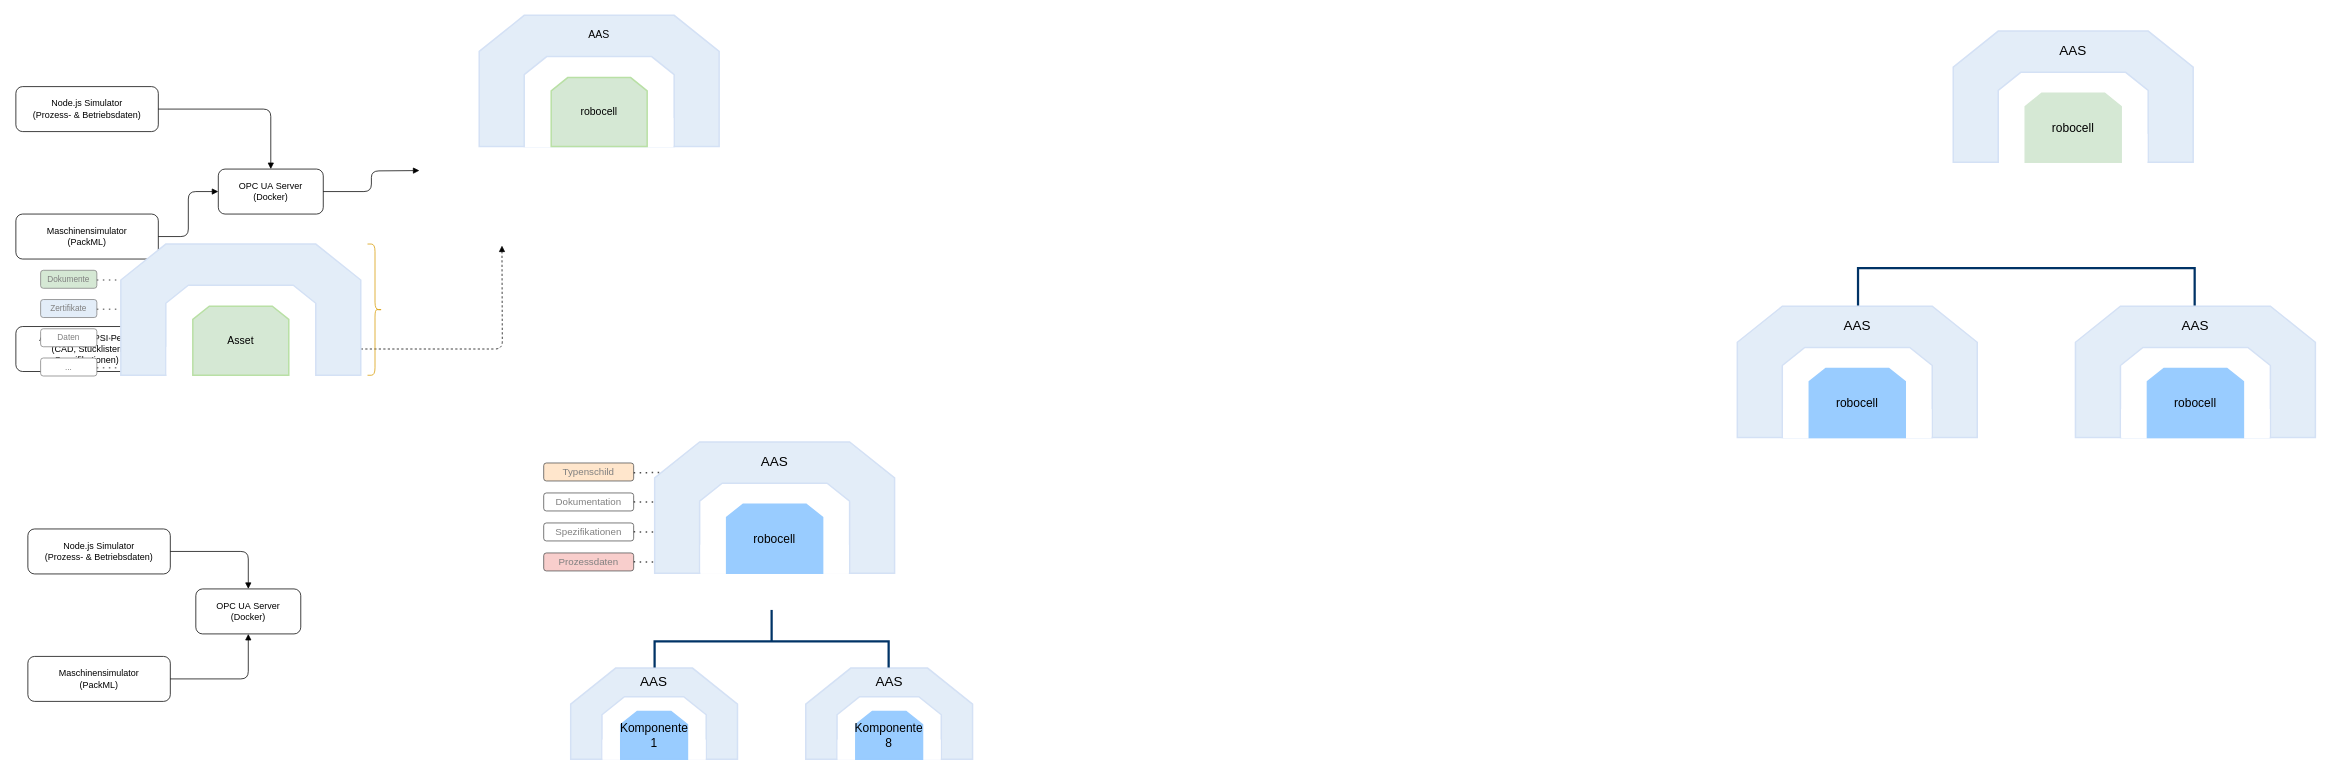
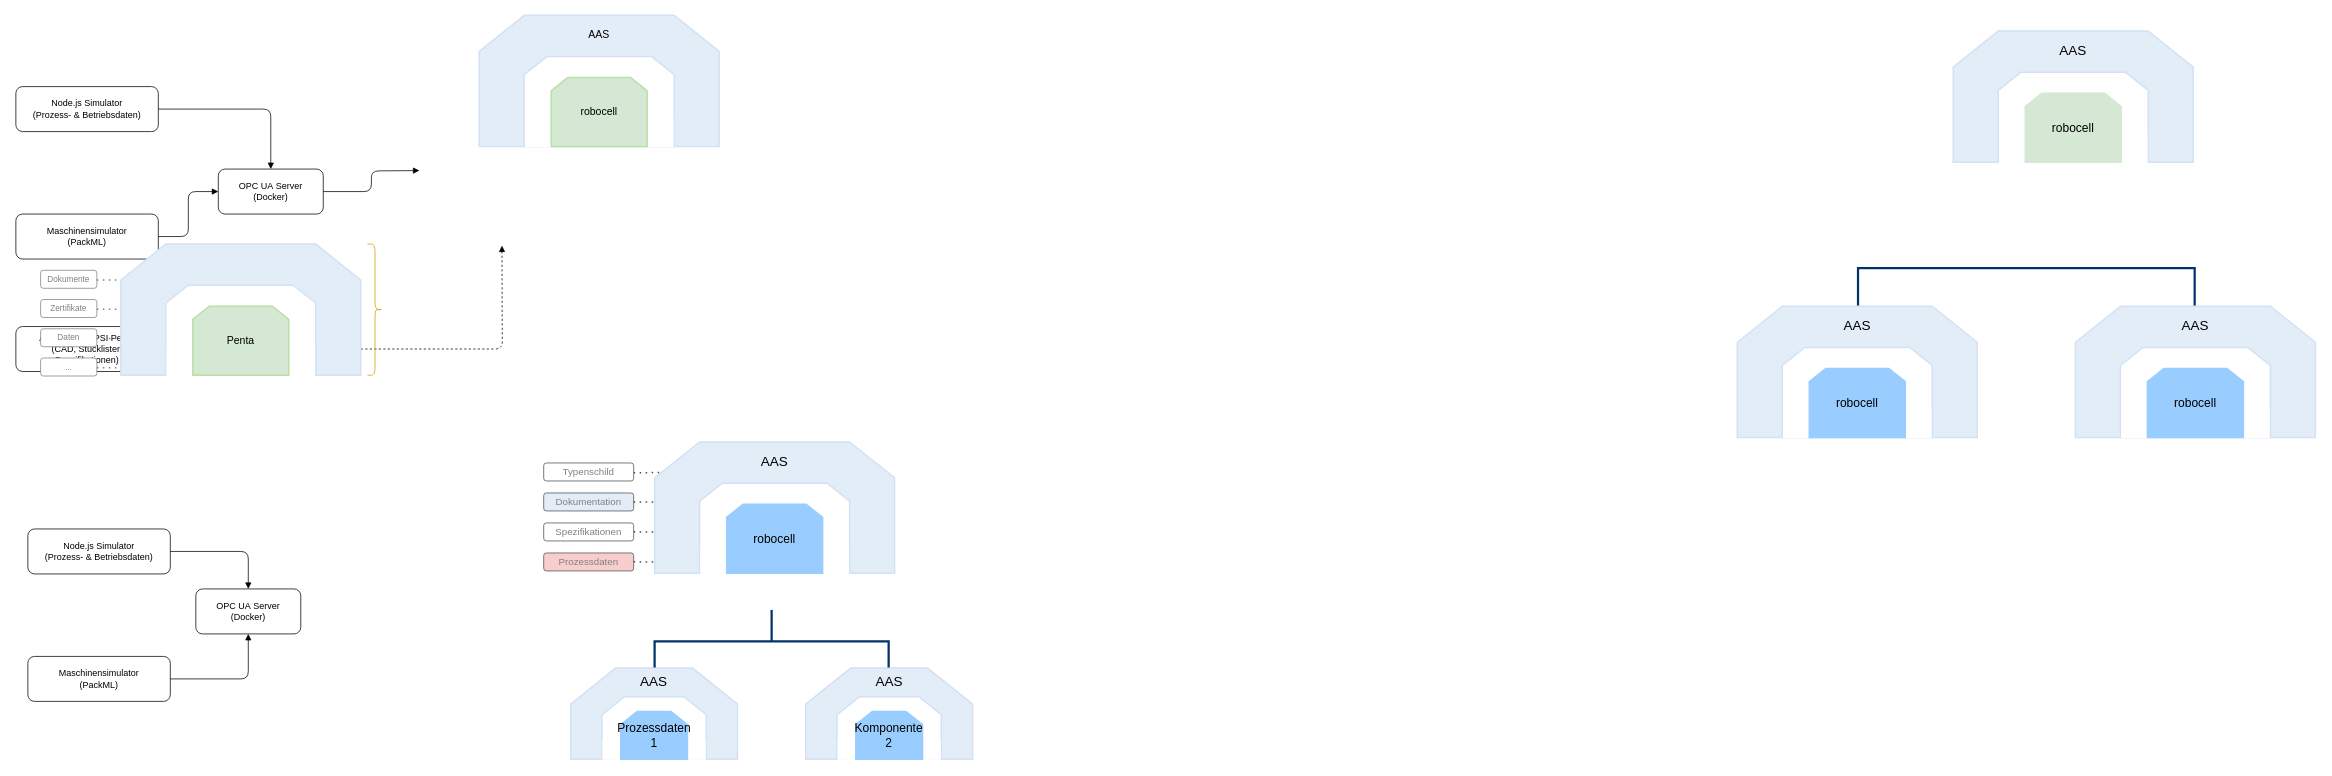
- <mxCell id="52" value="&lt;font style=&quot;font-size: 11px;&quot; color=&quot;#808080&quot;&gt;Dokumente&lt;/font&gt;" style="rounded=1;whiteSpace=wrap;html=1;strokeColor=#808080;fillColor=#d5e8d4;" vertex="1" parent="1"><mxGeometry x="53" y="360" width="75" height="24" as="geometry" /></mxCell>
+ <mxCell id="52" value="&lt;font style=&quot;font-size: 11px;&quot; color=&quot;#808080&quot;&gt;Dokumente&lt;/font&gt;" style="rounded=1;whiteSpace=wrap;html=1;strokeColor=#808080;" vertex="1" parent="1"><mxGeometry x="53" y="360" width="75" height="24" as="geometry" /></mxCell>
- <mxCell id="45" value="&lt;font style=&quot;font-size: 11px;&quot; color=&quot;#808080&quot;&gt;Zertifikate&lt;/font&gt;" style="rounded=1;whiteSpace=wrap;html=1;strokeColor=#808080;fillColor=#e3edf8;" vertex="1" parent="1"><mxGeometry x="53" y="399" width="75" height="24" as="geometry" /></mxCell>
+ <mxCell id="45" value="&lt;font style=&quot;font-size: 11px;&quot; color=&quot;#808080&quot;&gt;Zertifikate&lt;/font&gt;" style="rounded=1;whiteSpace=wrap;html=1;strokeColor=#808080;" vertex="1" parent="1"><mxGeometry x="53" y="399" width="75" height="24" as="geometry" /></mxCell>
- <mxCell id="44" value="&lt;font style=&quot;font-size: 14px;&quot;&gt;Asset&lt;/font&gt;" style="shape=loopLimit;whiteSpace=wrap;html=1;size=22;fillColor=#d5e8d4;strokeColor=#B9E0A5;strokeWidth=2;" vertex="1" parent="1"><mxGeometry x="256" y="408" width="128" height="92" as="geometry" /></mxCell>
+ <mxCell id="44" value="&lt;font style=&quot;font-size: 14px;&quot;&gt;Penta&lt;/font&gt;" style="shape=loopLimit;whiteSpace=wrap;html=1;size=22;fillColor=#d5e8d4;strokeColor=#B9E0A5;strokeWidth=2;" vertex="1" parent="1"><mxGeometry x="256" y="408" width="128" height="92" as="geometry" /></mxCell>
- <mxCell id="56" value="&lt;font style=&quot;font-size: 13px;&quot; color=&quot;#808080&quot;&gt;Typenschild&lt;/font&gt;" style="rounded=1;whiteSpace=wrap;html=1;strokeColor=#4D4D4D;fillColor=#ffe6cc;" vertex="1" parent="1"><mxGeometry x="724" y="617" width="120" height="24" as="geometry" /></mxCell>
+ <mxCell id="56" value="&lt;font style=&quot;font-size: 13px;&quot; color=&quot;#808080&quot;&gt;Typenschild&lt;/font&gt;" style="rounded=1;whiteSpace=wrap;html=1;strokeColor=#4D4D4D;" vertex="1" parent="1"><mxGeometry x="724" y="617" width="120" height="24" as="geometry" /></mxCell>
- <mxCell id="54" value="&lt;font style=&quot;font-size: 13px;&quot; color=&quot;#808080&quot;&gt;Dokumentation&lt;/font&gt;" style="rounded=1;whiteSpace=wrap;html=1;strokeColor=#4D4D4D;" vertex="1" parent="1"><mxGeometry x="724" y="657" width="120" height="24" as="geometry" /></mxCell>
+ <mxCell id="54" value="&lt;font style=&quot;font-size: 13px;&quot; color=&quot;#808080&quot;&gt;Dokumentation&lt;/font&gt;" style="rounded=1;whiteSpace=wrap;html=1;strokeColor=#4D4D4D;fillColor=#e3edf8;" vertex="1" parent="1"><mxGeometry x="724" y="657" width="120" height="24" as="geometry" /></mxCell>
- <mxCell id="68" value="&lt;font style=&quot;font-size: 16px;&quot;&gt;Komponente&lt;/font&gt;&lt;div&gt;&lt;font style=&quot;font-size: 16px;&quot;&gt;1&lt;/font&gt;&lt;/div&gt;" style="shape=loopLimit;whiteSpace=wrap;html=1;size=22;fillColor=#99CCFF;strokeColor=#99CCFF;strokeWidth=2;" vertex="1" parent="63"><mxGeometry x="66.739" y="93.207" width="88.986" height="63.993" as="geometry" /></mxCell>
+ <mxCell id="68" value="&lt;font style=&quot;font-size: 16px;&quot;&gt;Prozessdaten&lt;/font&gt;&lt;div&gt;&lt;font style=&quot;font-size: 16px;&quot;&gt;1&lt;/font&gt;&lt;/div&gt;" style="shape=loopLimit;whiteSpace=wrap;html=1;size=22;fillColor=#99CCFF;strokeColor=#99CCFF;strokeWidth=2;" vertex="1" parent="63"><mxGeometry x="66.739" y="93.207" width="88.986" height="63.993" as="geometry" /></mxCell>
- <mxCell id="73" value="&lt;font style=&quot;font-size: 16px;&quot;&gt;Komponente&lt;/font&gt;&lt;div&gt;&lt;font style=&quot;font-size: 16px;&quot;&gt;8&lt;/font&gt;&lt;/div&gt;" style="shape=loopLimit;whiteSpace=wrap;html=1;size=22;fillColor=#99CCFF;strokeColor=#99CCFF;strokeWidth=2;" vertex="1" parent="63"><mxGeometry x="380.275" y="93.207" width="88.986" height="63.993" as="geometry" /></mxCell>
+ <mxCell id="73" value="&lt;font style=&quot;font-size: 16px;&quot;&gt;Komponente&lt;/font&gt;&lt;div&gt;&lt;font style=&quot;font-size: 16px;&quot;&gt;2&lt;/font&gt;&lt;/div&gt;" style="shape=loopLimit;whiteSpace=wrap;html=1;size=22;fillColor=#99CCFF;strokeColor=#99CCFF;strokeWidth=2;" vertex="1" parent="63"><mxGeometry x="380.275" y="93.207" width="88.986" height="63.993" as="geometry" /></mxCell>
